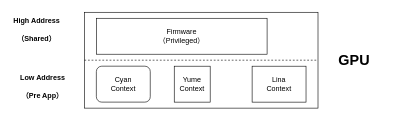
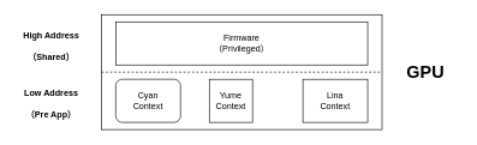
- <mxCell id="9" value="&lt;font style=&quot;font-size: 12px;&quot;&gt;High Address&lt;br&gt;（Shared）&lt;/font&gt;" style="text;strokeColor=none;fillColor=none;html=1;fontSize=24;fontStyle=1;verticalAlign=middle;align=center;" vertex="1" parent="1"><mxGeometry x="10" y="25" width="100" height="40" as="geometry" /></mxCell>
+ <mxCell id="9" value="&lt;font style=&quot;font-size: 12px;&quot;&gt;High Address&lt;br&gt;（Shared）&lt;/font&gt;" style="text;strokeColor=none;fillColor=none;html=1;fontSize=24;fontStyle=1;verticalAlign=middle;align=center;" vertex="1" parent="1"><mxGeometry x="20" y="40" width="100" height="40" as="geometry" /></mxCell>
- <mxCell id="4" value="Firmware&lt;br&gt;（Privileged）" style="rounded=0;whiteSpace=wrap;html=1;" vertex="1" parent="1"><mxGeometry x="160" y="30" width="285" height="60" as="geometry" /></mxCell>
+ <mxCell id="4" value="Firmware&lt;br&gt;（Privileged）" style="rounded=0;whiteSpace=wrap;html=1;" vertex="1" parent="1"><mxGeometry x="160" y="30" width="350" height="60" as="geometry" /></mxCell>
